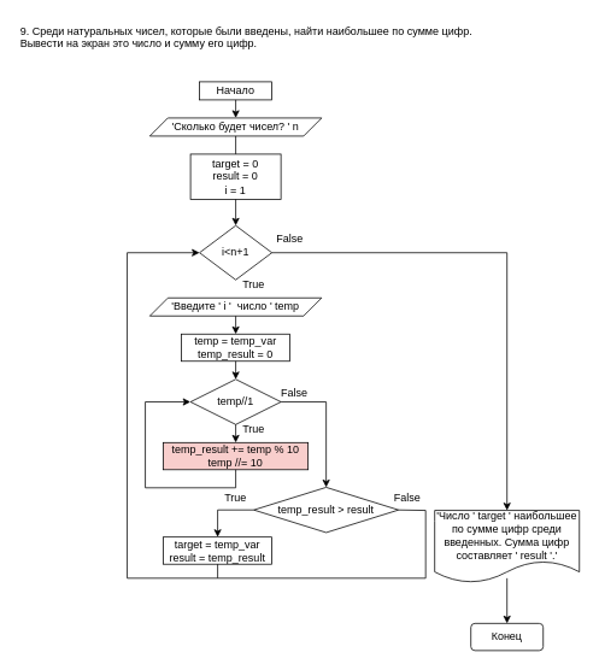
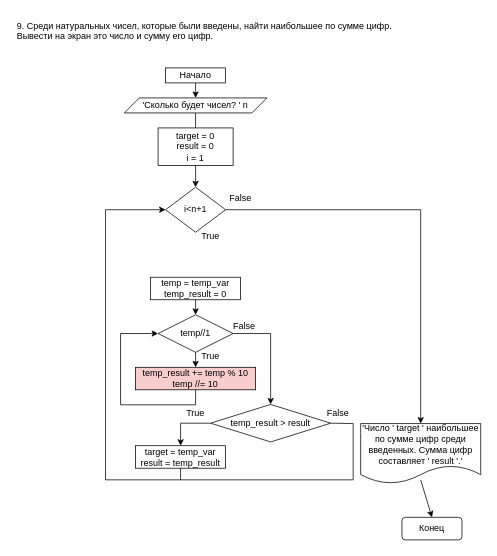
- <mxCell id="15" value="'Введите ' i '&amp;nbsp; число ' temp" style="shape=parallelogram;perimeter=parallelogramPerimeter;whiteSpace=wrap;html=1;fixedSize=1;" vertex="1" parent="1"><mxGeometry x="165" y="329" width="190" height="20" as="geometry" /></mxCell>
- <mxCell id="27" value="" style="endArrow=classic;html=1;rounded=0;exitX=0.5;exitY=1;exitDx=0;exitDy=0;entryX=0.5;entryY=0;entryDx=0;entryDy=0;" edge="1" parent="1" source="15" target="26"><mxGeometry width="50" height="50" relative="1" as="geometry"><mxPoint x="410" y="399" as="sourcePoint" /><mxPoint x="460" y="349" as="targetPoint" /></mxGeometry></mxCell>
- <mxCell id="5" value="Конец" style="rounded=1;whiteSpace=wrap;html=1;" parent="1" vertex="1"><mxGeometry x="520" y="689" width="80" height="30" as="geometry" /></mxCell>
+ <mxCell id="5" value="Конец" style="rounded=1;whiteSpace=wrap;html=1;" parent="1" vertex="1"><mxGeometry x="535" y="689" width="80" height="30" as="geometry" /></mxCell>
